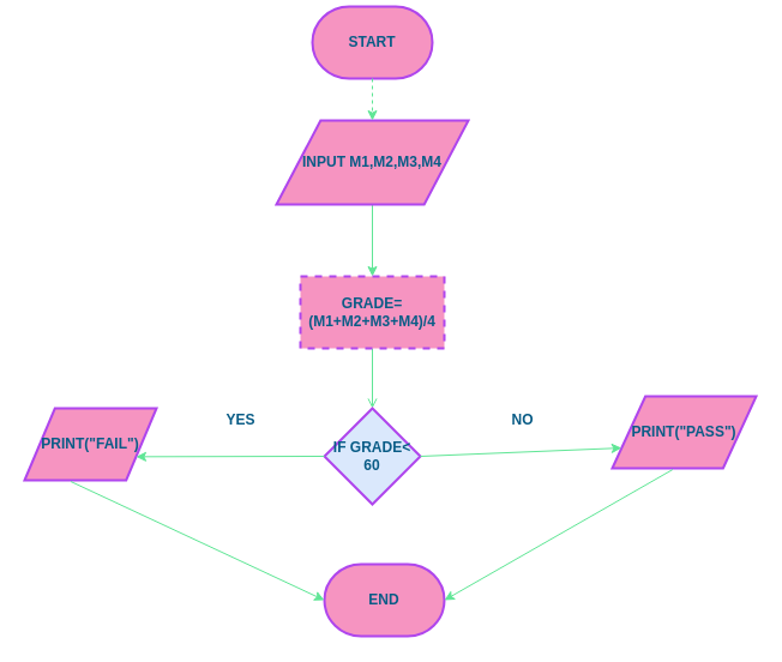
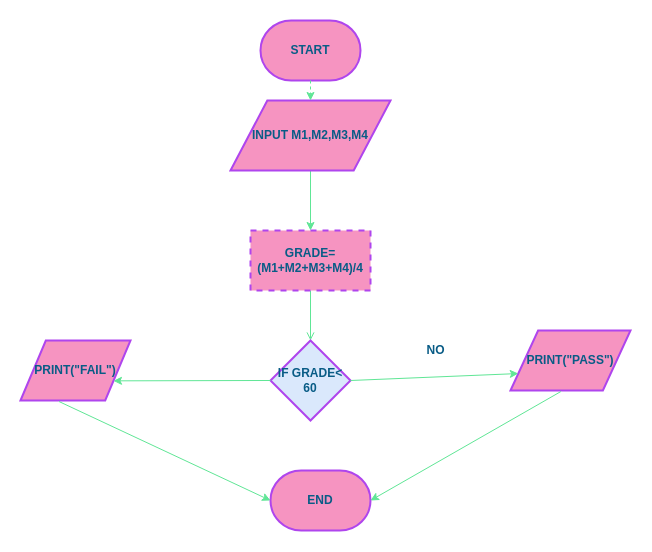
- <mxCell id="2" value="&lt;b&gt;START&lt;/b&gt;" style="strokeWidth=2;html=1;shape=mxgraph.flowchart.terminator;whiteSpace=wrap;fillColor=#F694C1;strokeColor=#AF45ED;fontColor=#095C86;rounded=0;" parent="1" vertex="1"><mxGeometry x="260" y="5" width="100" height="60" as="geometry" /></mxCell>
+ <mxCell id="2" value="&lt;b&gt;START&lt;/b&gt;" style="strokeWidth=2;html=1;shape=mxgraph.flowchart.terminator;whiteSpace=wrap;fillColor=#F694C1;strokeColor=#AF45ED;fontColor=#095C86;rounded=0;" parent="1" vertex="1"><mxGeometry x="260" y="20" width="100" height="60" as="geometry" /></mxCell>
- <mxCell id="16" value="&lt;b&gt;YES&lt;/b&gt;" style="text;html=1;resizable=0;autosize=1;align=center;verticalAlign=middle;points=[];fillColor=none;strokeColor=none;rounded=0;sketch=0;fontColor=#095C86;" vertex="1" parent="1"><mxGeometry x="180" y="340" width="40" height="20" as="geometry" /></mxCell>
